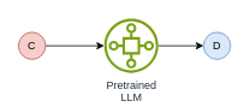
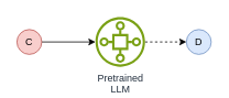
- <mxCell id="2" value="" style="edgeStyle=orthogonalEdgeStyle;rounded=0;orthogonalLoop=1;jettySize=auto;html=1;" edge="1" parent="1" source="3" target="6"><mxGeometry relative="1" as="geometry" /></mxCell>
+ <mxCell id="2" value="" style="edgeStyle=orthogonalEdgeStyle;rounded=0;orthogonalLoop=1;jettySize=auto;html=1;dashed=1;" edge="1" parent="1" source="3" target="6"><mxGeometry relative="1" as="geometry" /></mxCell>
